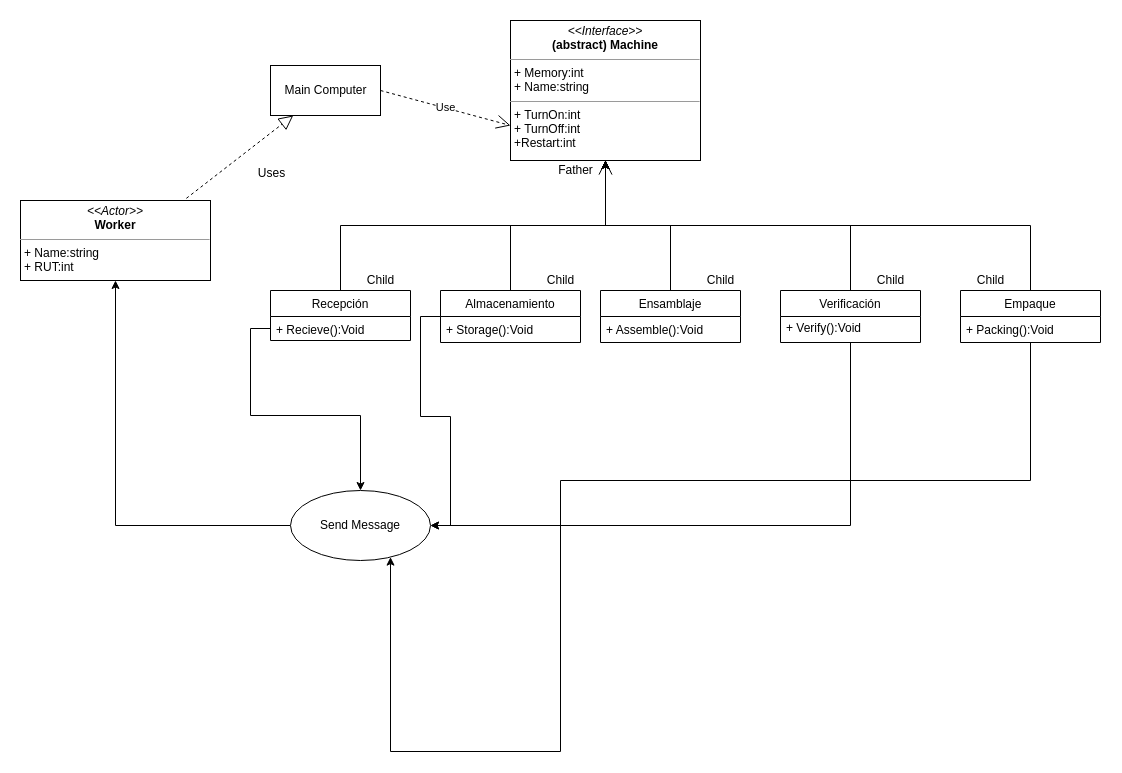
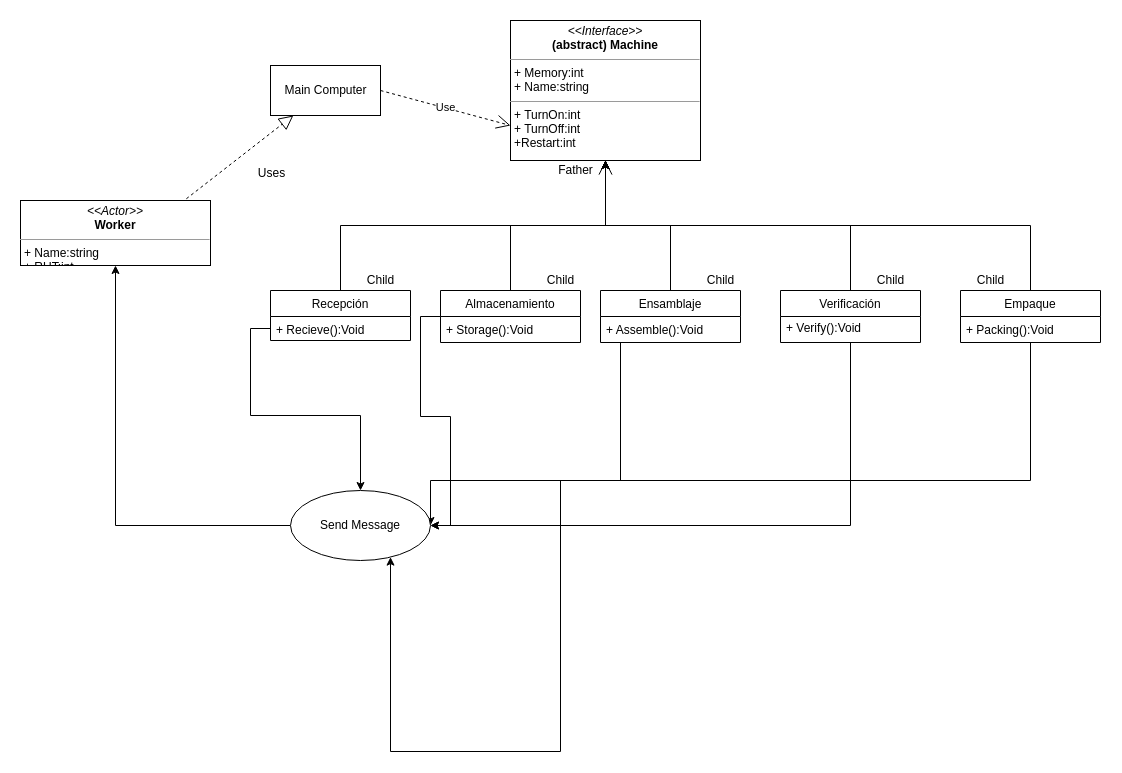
- <mxCell id="29" value="&lt;p style=&quot;margin: 0px ; margin-top: 4px ; text-align: center&quot;&gt;&lt;i&gt;&amp;lt;&amp;lt;Actor&amp;gt;&amp;gt;&lt;/i&gt;&lt;br&gt;&lt;b&gt;Worker&lt;/b&gt;&lt;/p&gt;&lt;hr size=&quot;1&quot;&gt;&lt;p style=&quot;margin: 0px ; margin-left: 4px&quot;&gt;+ Name:string&lt;br&gt;+ RUT:int&lt;/p&gt;&lt;hr size=&quot;1&quot;&gt;&lt;p style=&quot;margin: 0px ; margin-left: 4px&quot;&gt;&lt;br&gt;&lt;/p&gt;" style="verticalAlign=top;align=left;overflow=fill;fontSize=12;fontFamily=Helvetica;html=1;" vertex="1" parent="1"><mxGeometry x="20" y="200" width="190" height="80" as="geometry" /></mxCell>
+ <mxCell id="29" value="&lt;p style=&quot;margin: 0px ; margin-top: 4px ; text-align: center&quot;&gt;&lt;i&gt;&amp;lt;&amp;lt;Actor&amp;gt;&amp;gt;&lt;/i&gt;&lt;br&gt;&lt;b&gt;Worker&lt;/b&gt;&lt;/p&gt;&lt;hr size=&quot;1&quot;&gt;&lt;p style=&quot;margin: 0px ; margin-left: 4px&quot;&gt;+ Name:string&lt;br&gt;+ RUT:int&lt;/p&gt;&lt;hr size=&quot;1&quot;&gt;&lt;p style=&quot;margin: 0px ; margin-left: 4px&quot;&gt;&lt;br&gt;&lt;/p&gt;" style="verticalAlign=top;align=left;overflow=fill;fontSize=12;fontFamily=Helvetica;html=1;" vertex="1" parent="1"><mxGeometry x="20" y="200" width="190" height="65" as="geometry" /></mxCell>
+ <mxCell id="11" style="edgeStyle=orthogonalEdgeStyle;rounded=0;orthogonalLoop=1;jettySize=auto;html=1;entryX=1;entryY=0.5;entryDx=0;entryDy=0;" edge="1" parent="1" source="12" target="33"><mxGeometry relative="1" as="geometry"><mxPoint x="530" y="480" as="targetPoint" /><Array as="points"><mxPoint x="620" y="480" /><mxPoint x="430" y="480" /></Array></mxGeometry></mxCell>
